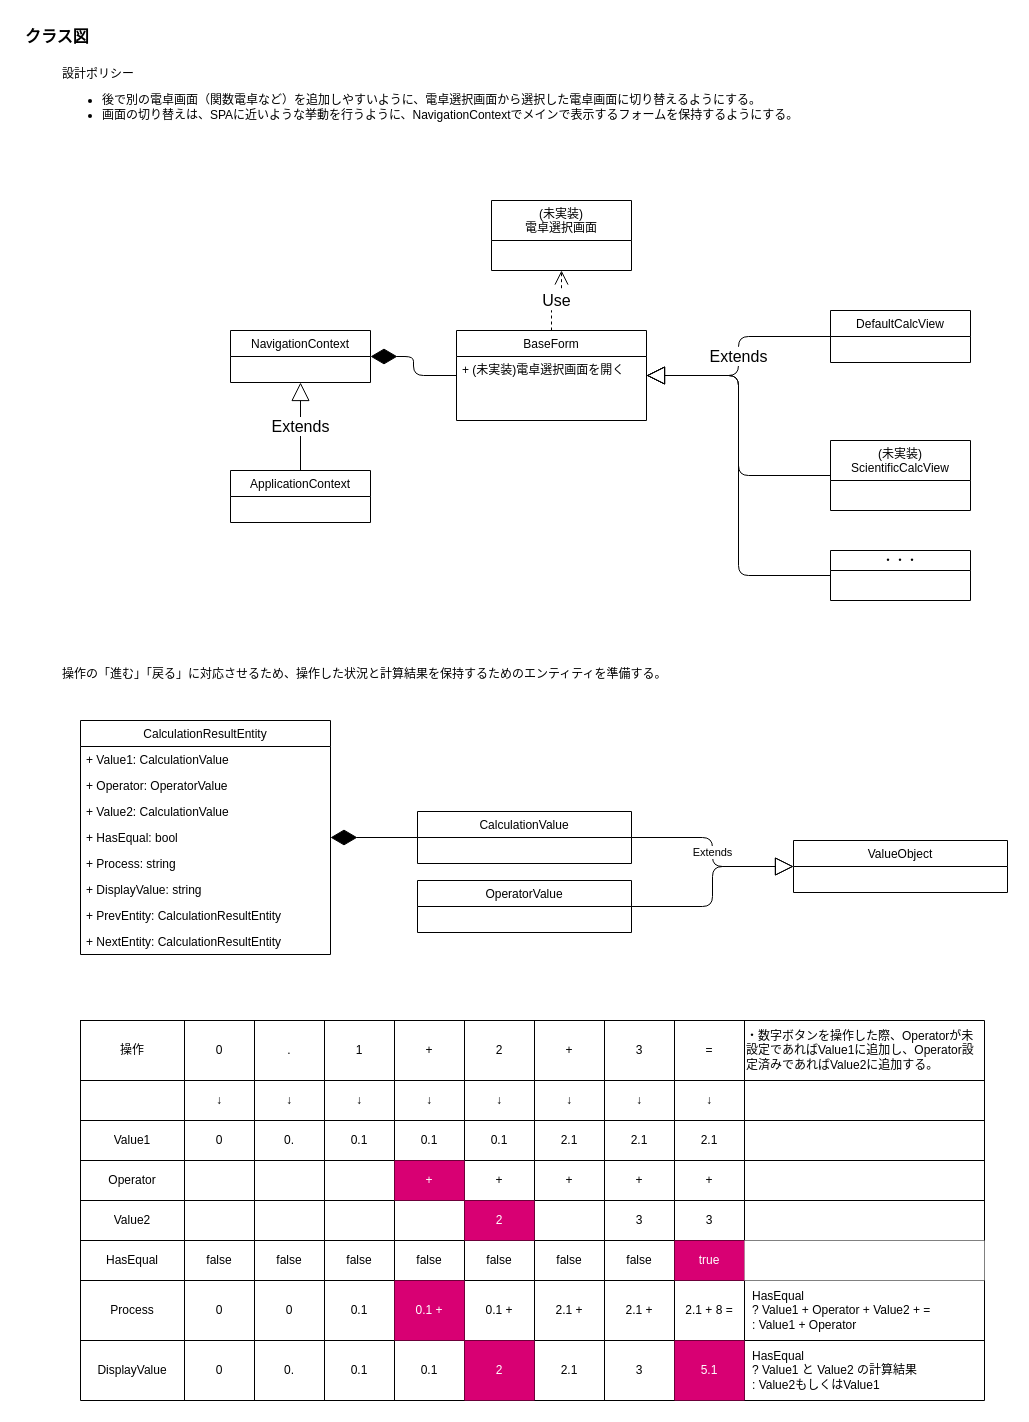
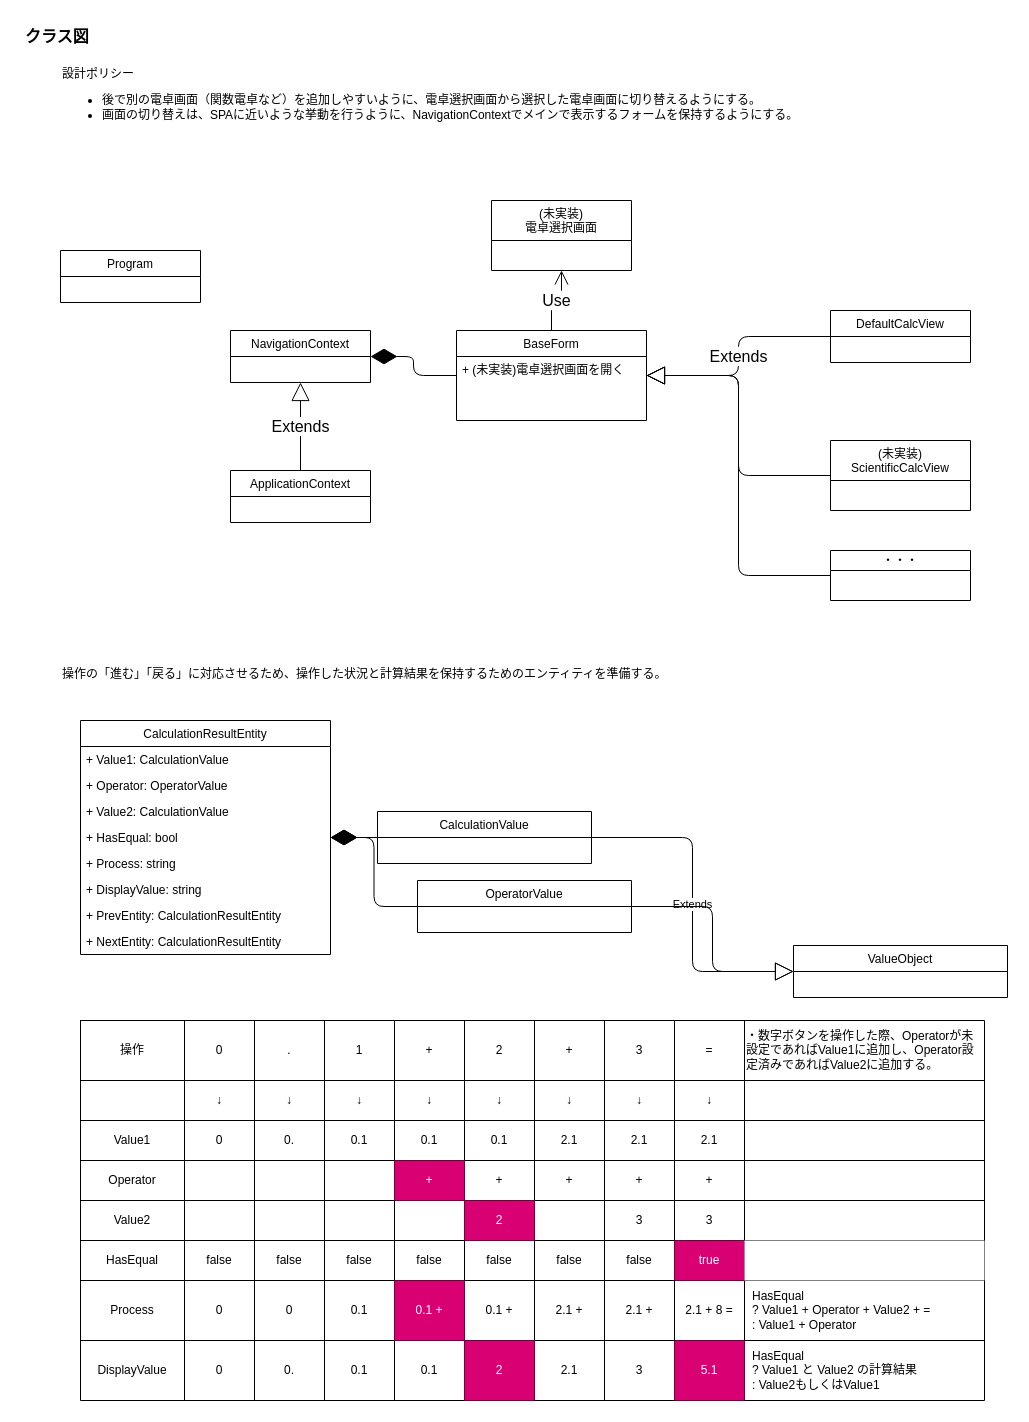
+ <mxCell id="2" value="Program" style="swimlane;fontStyle=0;childLayout=stackLayout;horizontal=1;startSize=26;fillColor=none;horizontalStack=0;resizeParent=1;resizeParentMax=0;resizeLast=0;collapsible=1;marginBottom=0;" parent="1" vertex="1"><mxGeometry x="60" y="250" width="140" height="52" as="geometry"><mxRectangle x="240" y="210" width="100" height="30" as="alternateBounds" /></mxGeometry></mxCell>
- <mxCell id="16" value="Use" style="endArrow=open;endSize=12;dashed=1;html=1;fontSize=16;fontColor=default;exitX=0.5;exitY=0;exitDx=0;exitDy=0;entryX=0.5;entryY=1;entryDx=0;entryDy=0;edgeStyle=orthogonalEdgeStyle;" parent="1" source="6" target="17" edge="1"><mxGeometry width="160" relative="1" as="geometry"><mxPoint x="450" y="570" as="sourcePoint" /><mxPoint x="610" y="570" as="targetPoint" /></mxGeometry></mxCell>
+ <mxCell id="16" value="Use" style="endArrow=open;endSize=12;dashed=0;html=1;fontSize=16;fontColor=default;exitX=0.5;exitY=0;exitDx=0;exitDy=0;entryX=0.5;entryY=1;entryDx=0;entryDy=0;edgeStyle=orthogonalEdgeStyle;" parent="1" source="6" target="17" edge="1"><mxGeometry width="160" relative="1" as="geometry"><mxPoint x="450" y="570" as="sourcePoint" /><mxPoint x="610" y="570" as="targetPoint" /></mxGeometry></mxCell>
- <mxCell id="29" value="CalculationValue" style="swimlane;fontStyle=0;childLayout=stackLayout;horizontal=1;startSize=26;fillColor=none;horizontalStack=0;resizeParent=1;resizeParentMax=0;resizeLast=0;collapsible=1;marginBottom=0;fontSize=12;fontColor=default;" parent="1" vertex="1"><mxGeometry x="417" y="811" width="214" height="52" as="geometry" /></mxCell>
+ <mxCell id="29" value="CalculationValue" style="swimlane;fontStyle=0;childLayout=stackLayout;horizontal=1;startSize=26;fillColor=none;horizontalStack=0;resizeParent=1;resizeParentMax=0;resizeLast=0;collapsible=1;marginBottom=0;fontSize=12;fontColor=default;" parent="1" vertex="1"><mxGeometry x="377" y="811" width="214" height="52" as="geometry" /></mxCell>
- <mxCell id="120" value="ValueObject" style="swimlane;fontStyle=0;childLayout=stackLayout;horizontal=1;startSize=26;fillColor=none;horizontalStack=0;resizeParent=1;resizeParentMax=0;resizeLast=0;collapsible=1;marginBottom=0;fontSize=12;fontColor=default;" vertex="1" parent="1"><mxGeometry x="793" y="840" width="214" height="52" as="geometry" /></mxCell>
+ <mxCell id="120" value="ValueObject" style="swimlane;fontStyle=0;childLayout=stackLayout;horizontal=1;startSize=26;fillColor=none;horizontalStack=0;resizeParent=1;resizeParentMax=0;resizeLast=0;collapsible=1;marginBottom=0;fontSize=12;fontColor=default;" vertex="1" parent="1"><mxGeometry x="793" y="945" width="214" height="52" as="geometry" /></mxCell>
+ <mxCell id="123" value="" style="endArrow=diamondThin;endFill=1;endSize=24;html=1;fontSize=16;fontColor=none;entryX=1;entryY=0.5;entryDx=0;entryDy=0;exitX=0;exitY=0.5;exitDx=0;exitDy=0;edgeStyle=orthogonalEdgeStyle;" edge="1" parent="1" source="122" target="23"><mxGeometry width="160" relative="1" as="geometry"><mxPoint x="427" y="847" as="sourcePoint" /><mxPoint x="340" y="847" as="targetPoint" /></mxGeometry></mxCell>
